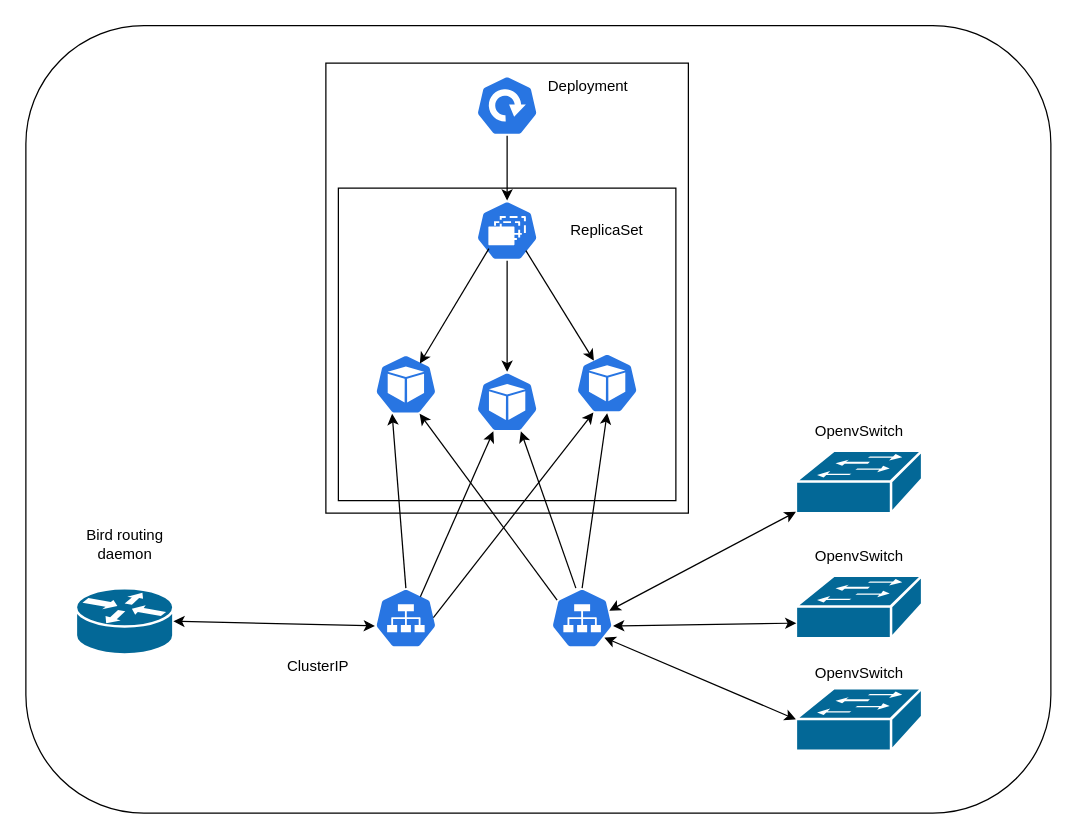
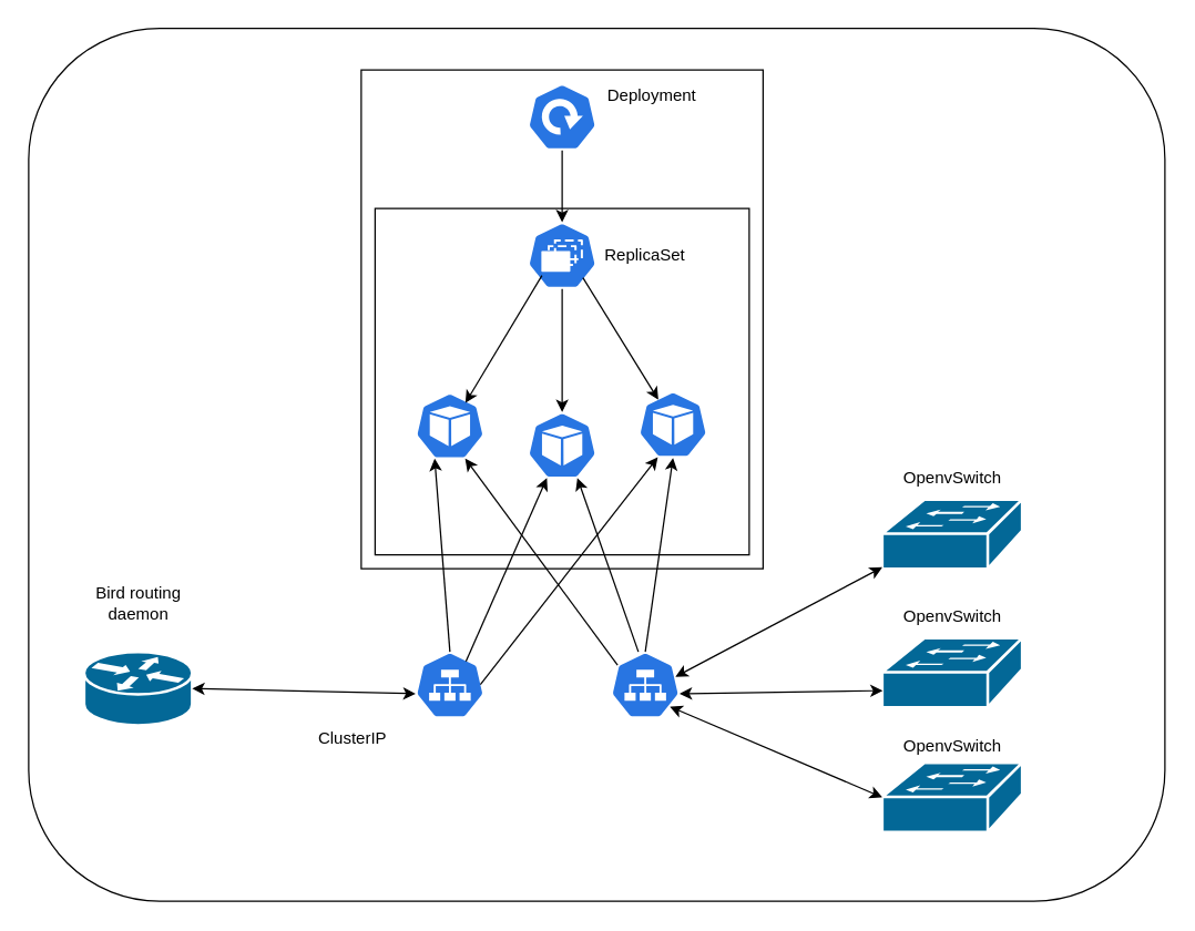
- <mxCell id="32" value="ReplicaSet" style="text;html=1;strokeColor=none;fillColor=none;align=center;verticalAlign=middle;whiteSpace=wrap;rounded=0;" parent="1" vertex="1"><mxGeometry x="455" y="169" width="60" height="30" as="geometry" /></mxCell>
+ <mxCell id="32" value="ReplicaSet" style="text;html=1;strokeColor=none;fillColor=none;align=center;verticalAlign=middle;whiteSpace=wrap;rounded=0;" parent="1" vertex="1"><mxGeometry x="435" y="169" width="60" height="30" as="geometry" /></mxCell>
